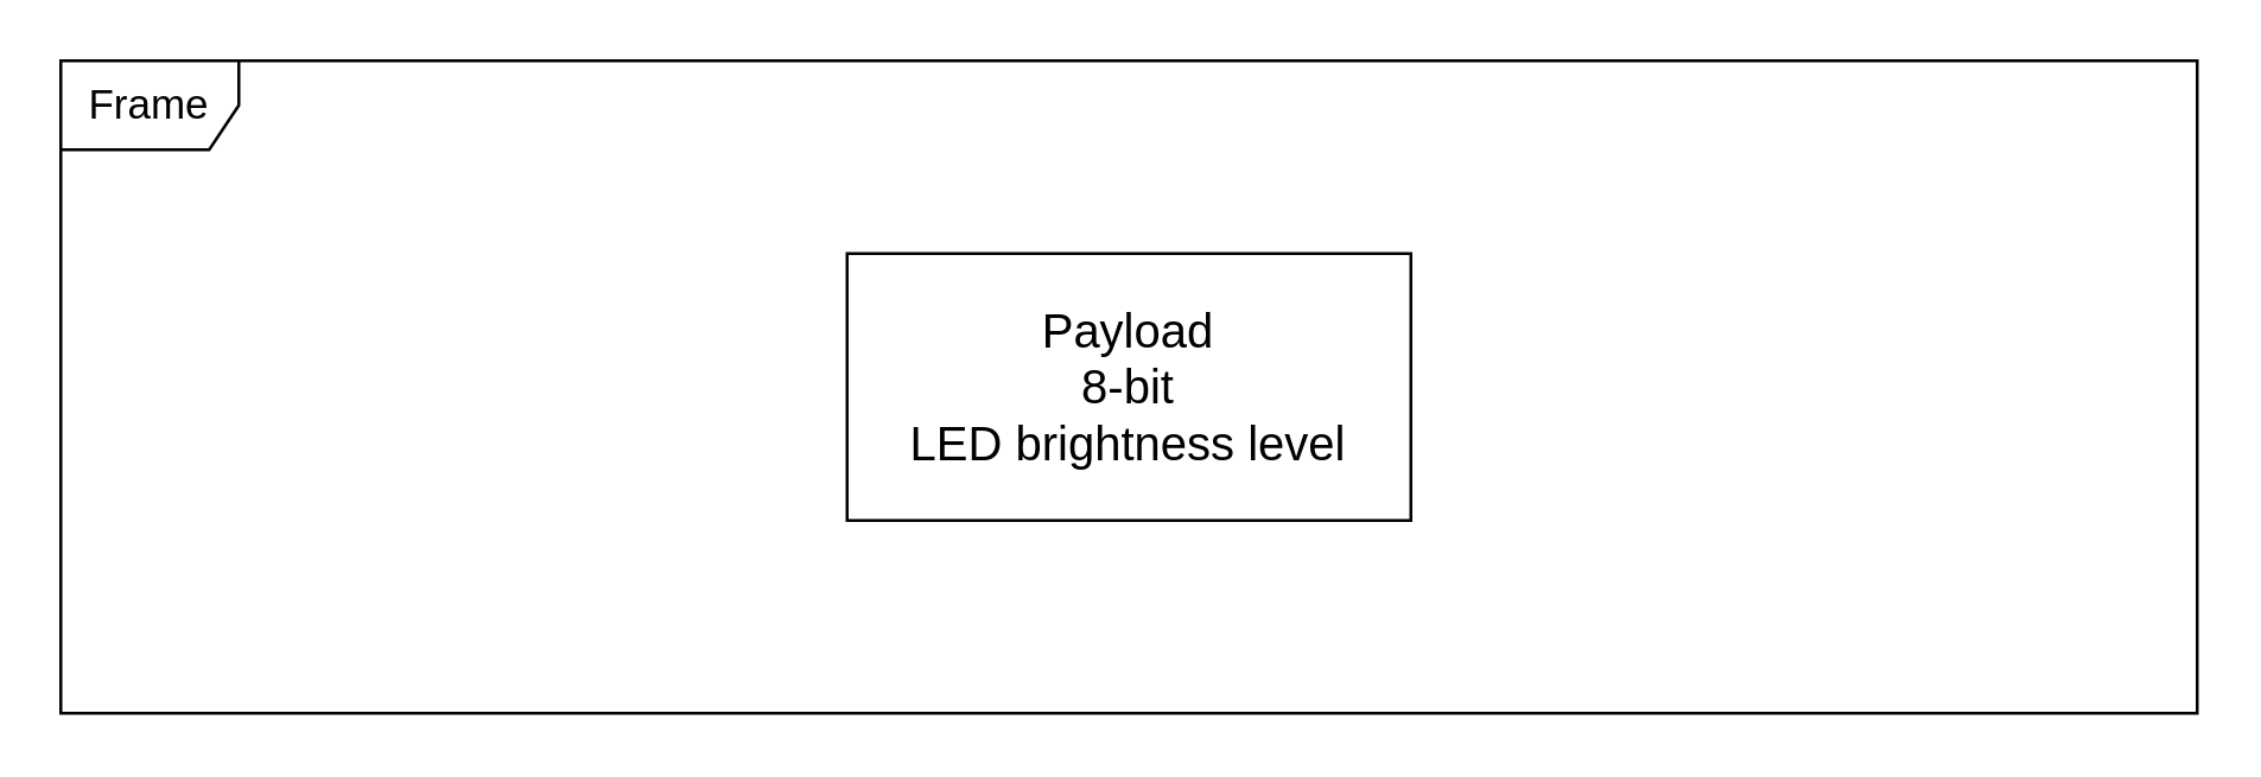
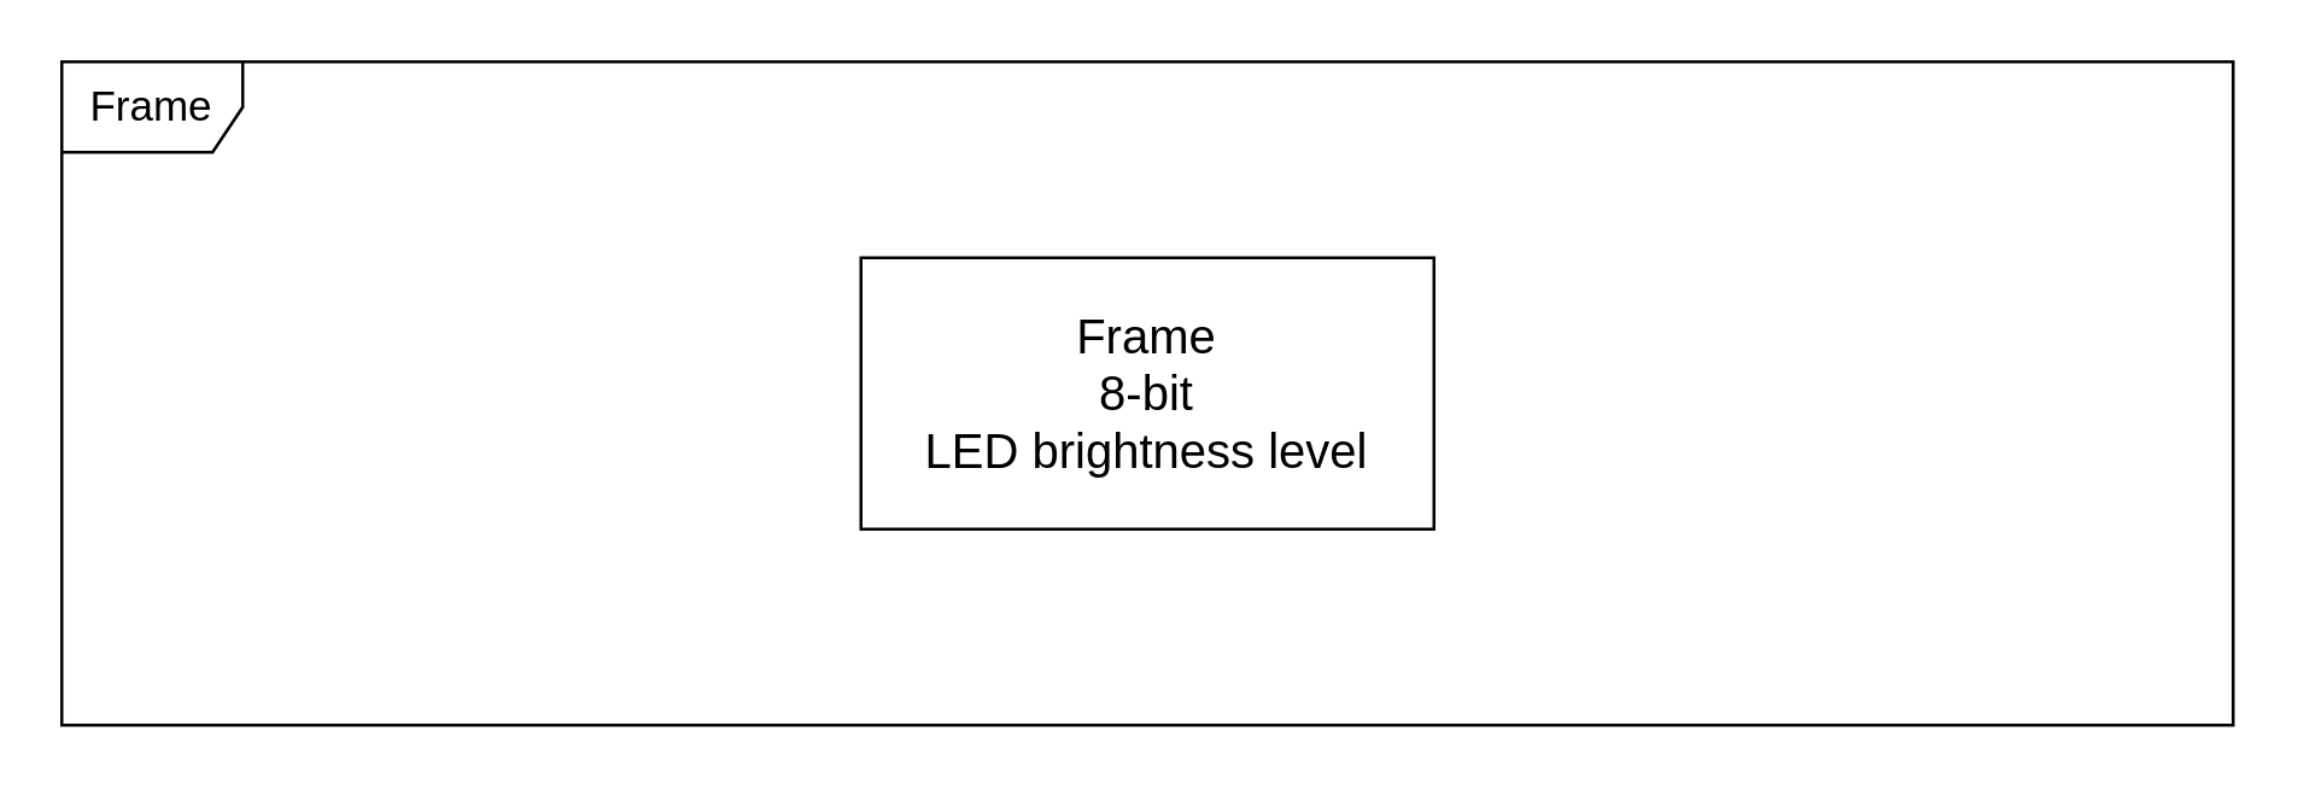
- <mxCell id="3" value="&lt;div&gt;&lt;font style=&quot;font-size: 16px;&quot;&gt;Payload&lt;/font&gt;&lt;/div&gt;&lt;div&gt;&lt;font style=&quot;font-size: 16px;&quot;&gt;8-bit&lt;/font&gt;&lt;/div&gt;&lt;div&gt;&lt;font style=&quot;font-size: 16px;&quot;&gt;&lt;font&gt;LED brightness level&lt;/font&gt;&lt;font&gt;&lt;br&gt;&lt;/font&gt;&lt;/font&gt;&lt;/div&gt;" style="html=1;whiteSpace=wrap;" vertex="1" parent="1"><mxGeometry x="285" y="85" width="190" height="90" as="geometry" /></mxCell>
+ <mxCell id="3" value="&lt;div&gt;&lt;font style=&quot;font-size: 16px;&quot;&gt;Frame&lt;/font&gt;&lt;/div&gt;&lt;div&gt;&lt;font style=&quot;font-size: 16px;&quot;&gt;8-bit&lt;/font&gt;&lt;/div&gt;&lt;div&gt;&lt;font style=&quot;font-size: 16px;&quot;&gt;&lt;font&gt;LED brightness level&lt;/font&gt;&lt;font&gt;&lt;br&gt;&lt;/font&gt;&lt;/font&gt;&lt;/div&gt;" style="html=1;whiteSpace=wrap;" vertex="1" parent="1"><mxGeometry x="285" y="85" width="190" height="90" as="geometry" /></mxCell>
